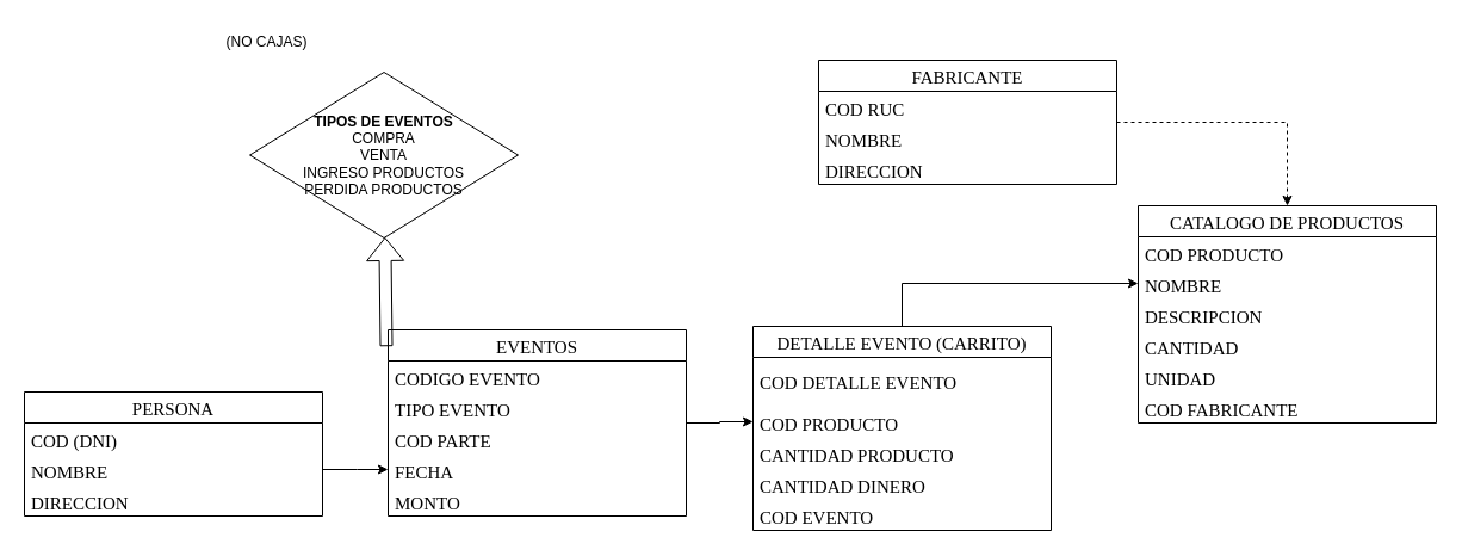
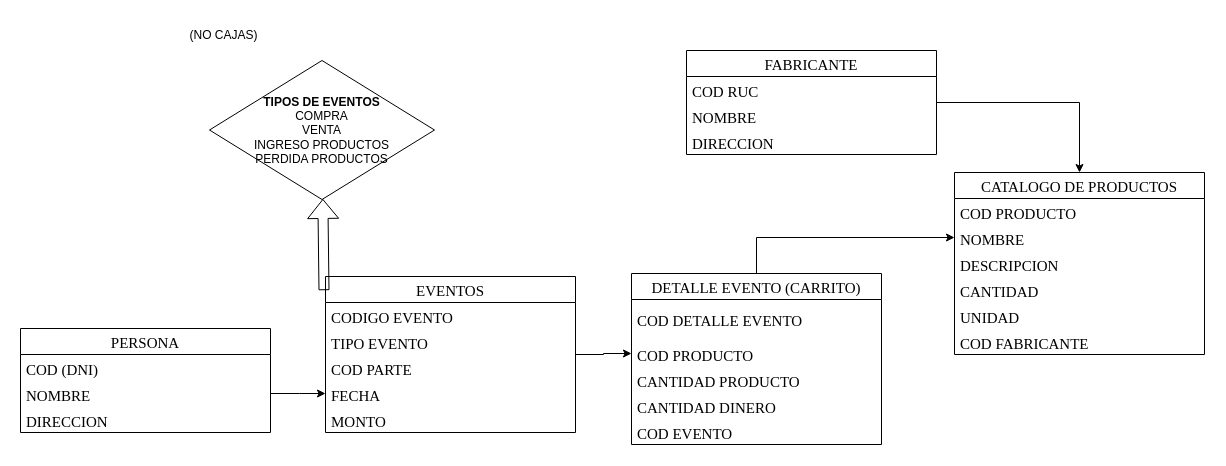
- <mxCell id="30" style="edgeStyle=orthogonalEdgeStyle;rounded=0;orthogonalLoop=1;jettySize=auto;html=1;entryX=0.5;entryY=0;entryDx=0;entryDy=0;dashed=1;" edge="1" parent="1" source="31" target="7"><mxGeometry relative="1" as="geometry" /></mxCell>
+ <mxCell id="30" style="edgeStyle=orthogonalEdgeStyle;rounded=0;orthogonalLoop=1;jettySize=auto;html=1;entryX=0.5;entryY=0;entryDx=0;entryDy=0;" edge="1" parent="1" source="31" target="7"><mxGeometry relative="1" as="geometry" /></mxCell>
